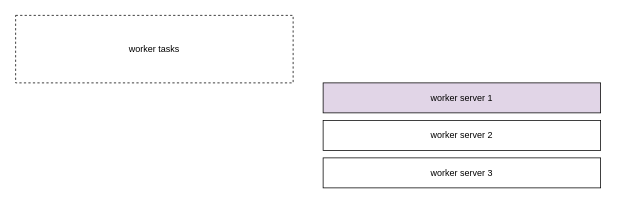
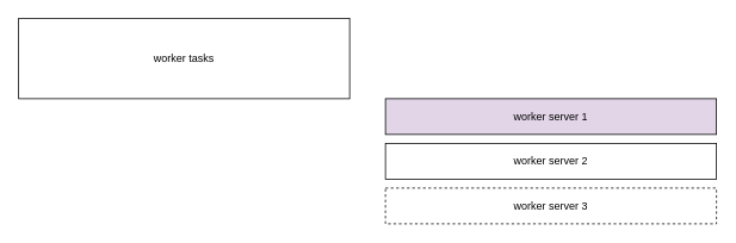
- <mxCell id="2" value="worker tasks" style="rounded=0;whiteSpace=wrap;html=1;dashed=1;" parent="1" vertex="1"><mxGeometry x="20" y="20" width="370" height="90" as="geometry" /></mxCell>
+ <mxCell id="2" value="worker tasks" style="rounded=0;whiteSpace=wrap;html=1;" parent="1" vertex="1"><mxGeometry x="20" y="20" width="370" height="90" as="geometry" /></mxCell>
- <mxCell id="5" value="worker server 3" style="rounded=0;whiteSpace=wrap;html=1;" parent="1" vertex="1"><mxGeometry x="430" y="210" width="370" height="40" as="geometry" /></mxCell>
+ <mxCell id="5" value="worker server 3" style="rounded=0;whiteSpace=wrap;html=1;dashed=1;" parent="1" vertex="1"><mxGeometry x="430" y="210" width="370" height="40" as="geometry" /></mxCell>
